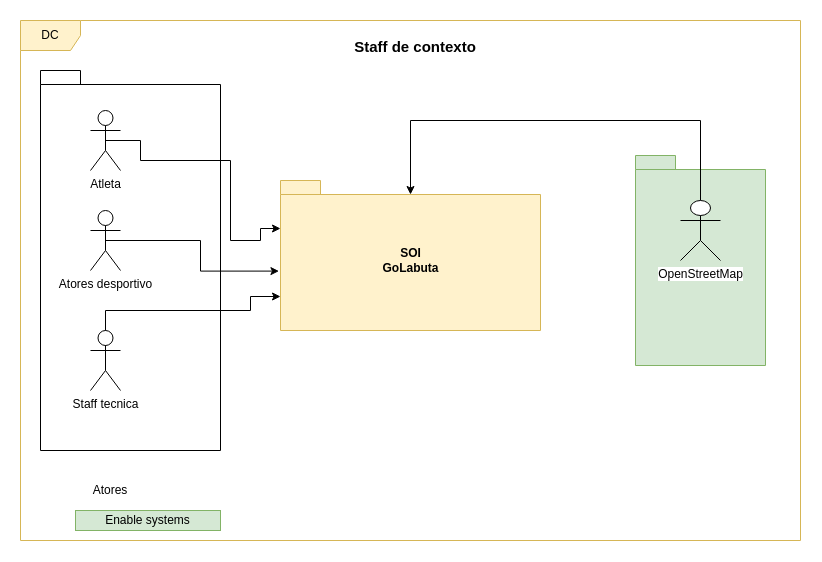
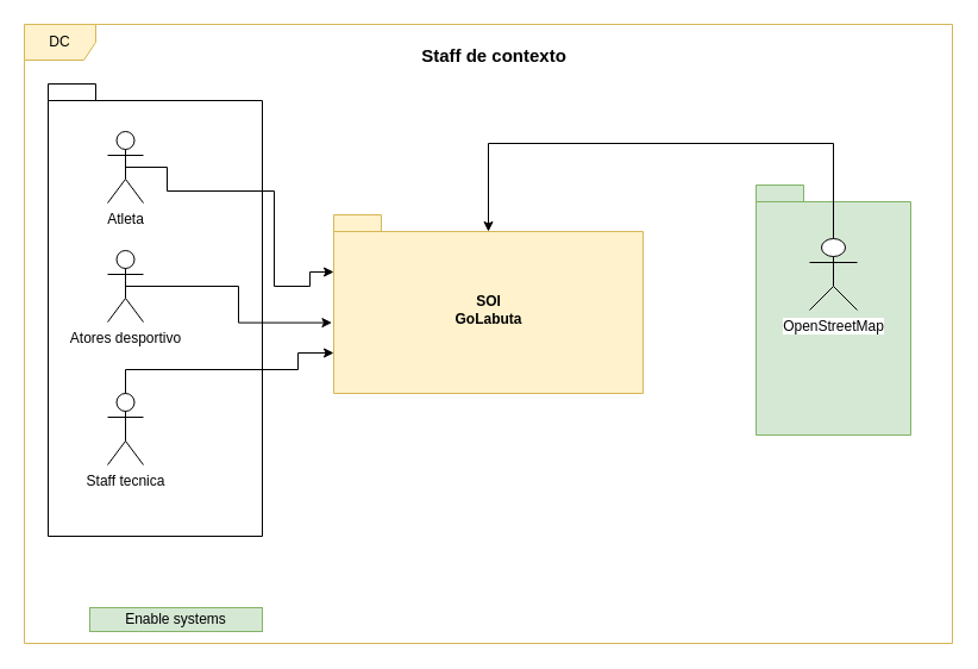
- <mxCell id="12" value="Atores" style="text;html=1;align=center;verticalAlign=middle;whiteSpace=wrap;rounded=0;" vertex="1" parent="1"><mxGeometry x="90" y="480" width="40" height="20" as="geometry" /></mxCell>
